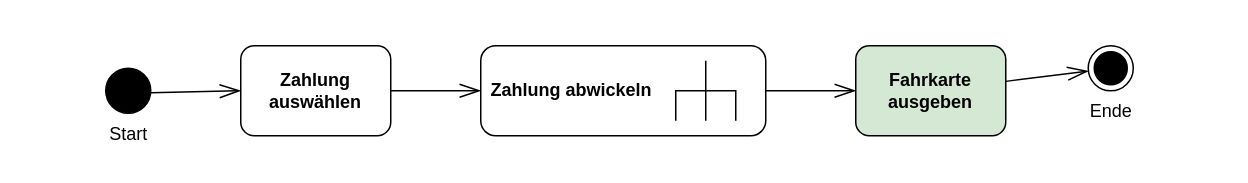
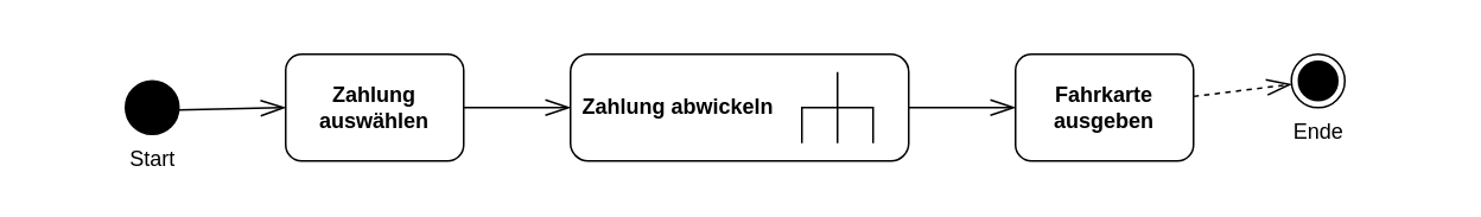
- <mxCell id="8" value="" style="endArrow=openThin;html=1;rounded=0;endFill=0;endSize=12;" parent="1" source="5" target="3" edge="1"><mxGeometry width="50" height="50" relative="1" as="geometry"><mxPoint x="169" y="230" as="sourcePoint" /><mxPoint x="229" y="230" as="targetPoint" /></mxGeometry></mxCell>
+ <mxCell id="8" value="" style="endArrow=openThin;html=1;rounded=0;endFill=0;endSize=12;dashed=1;" parent="1" source="5" target="3" edge="1"><mxGeometry width="50" height="50" relative="1" as="geometry"><mxPoint x="169" y="230" as="sourcePoint" /><mxPoint x="229" y="230" as="targetPoint" /></mxGeometry></mxCell>
- <mxCell id="5" value="Fahrkarte ausgeben" style="rounded=1;whiteSpace=wrap;html=1;fontStyle=1;fillColor=#d5e8d4;" parent="1" vertex="1"><mxGeometry x="570" y="30" width="100" height="60" as="geometry" /></mxCell>
+ <mxCell id="5" value="Fahrkarte ausgeben" style="rounded=1;whiteSpace=wrap;html=1;fontStyle=1" parent="1" vertex="1"><mxGeometry x="570" y="30" width="100" height="60" as="geometry" /></mxCell>
